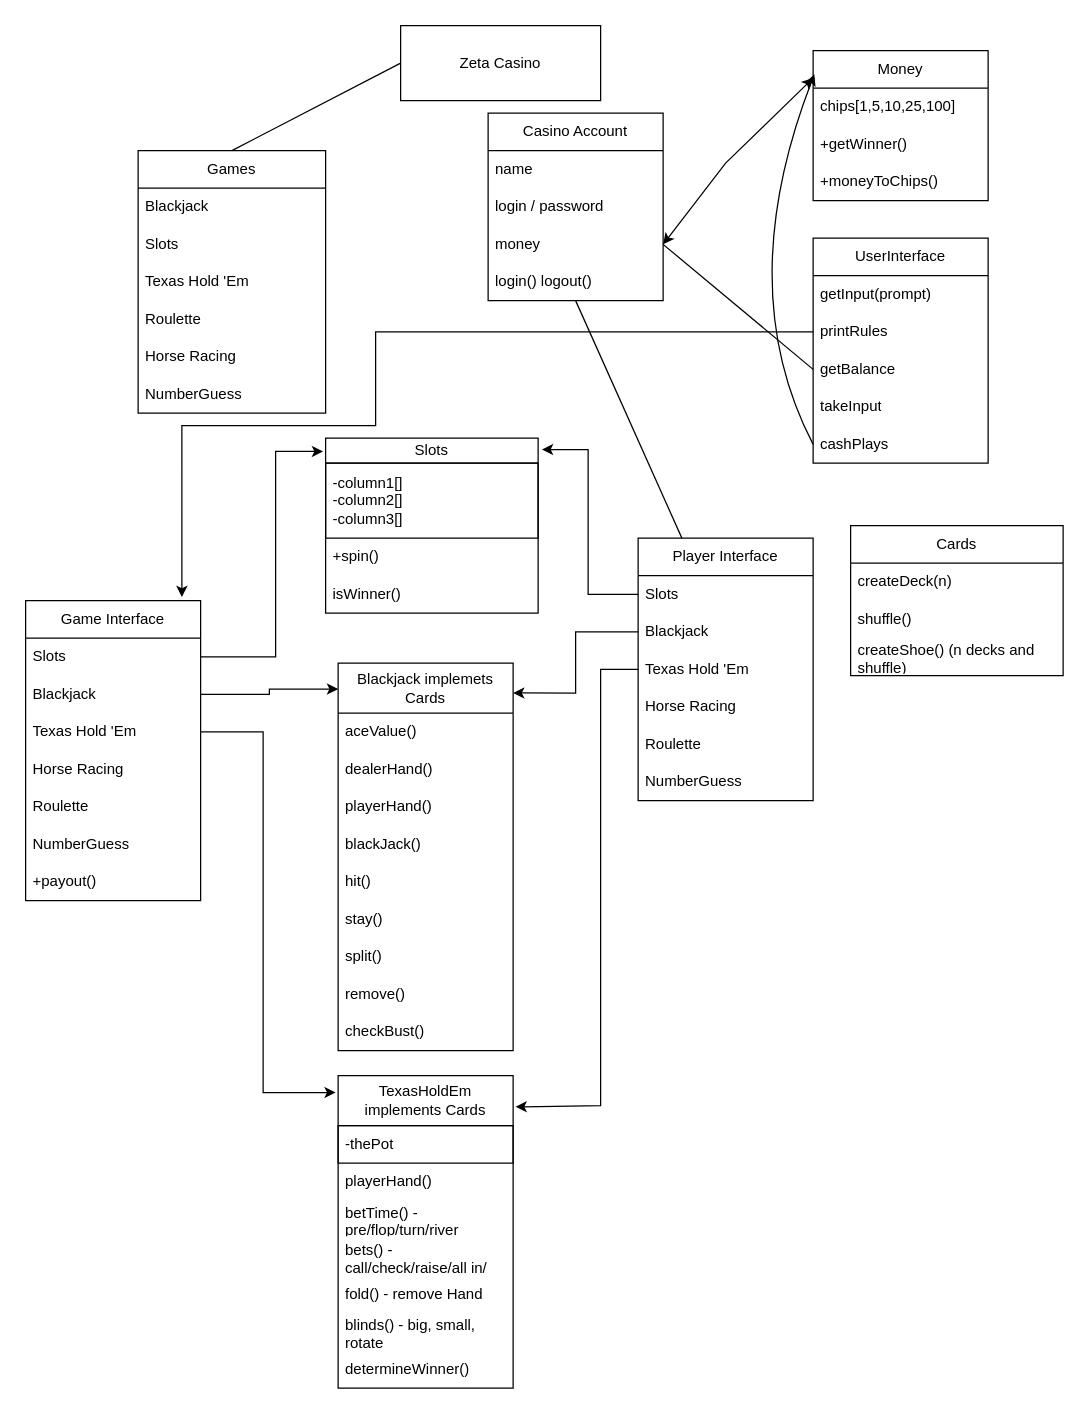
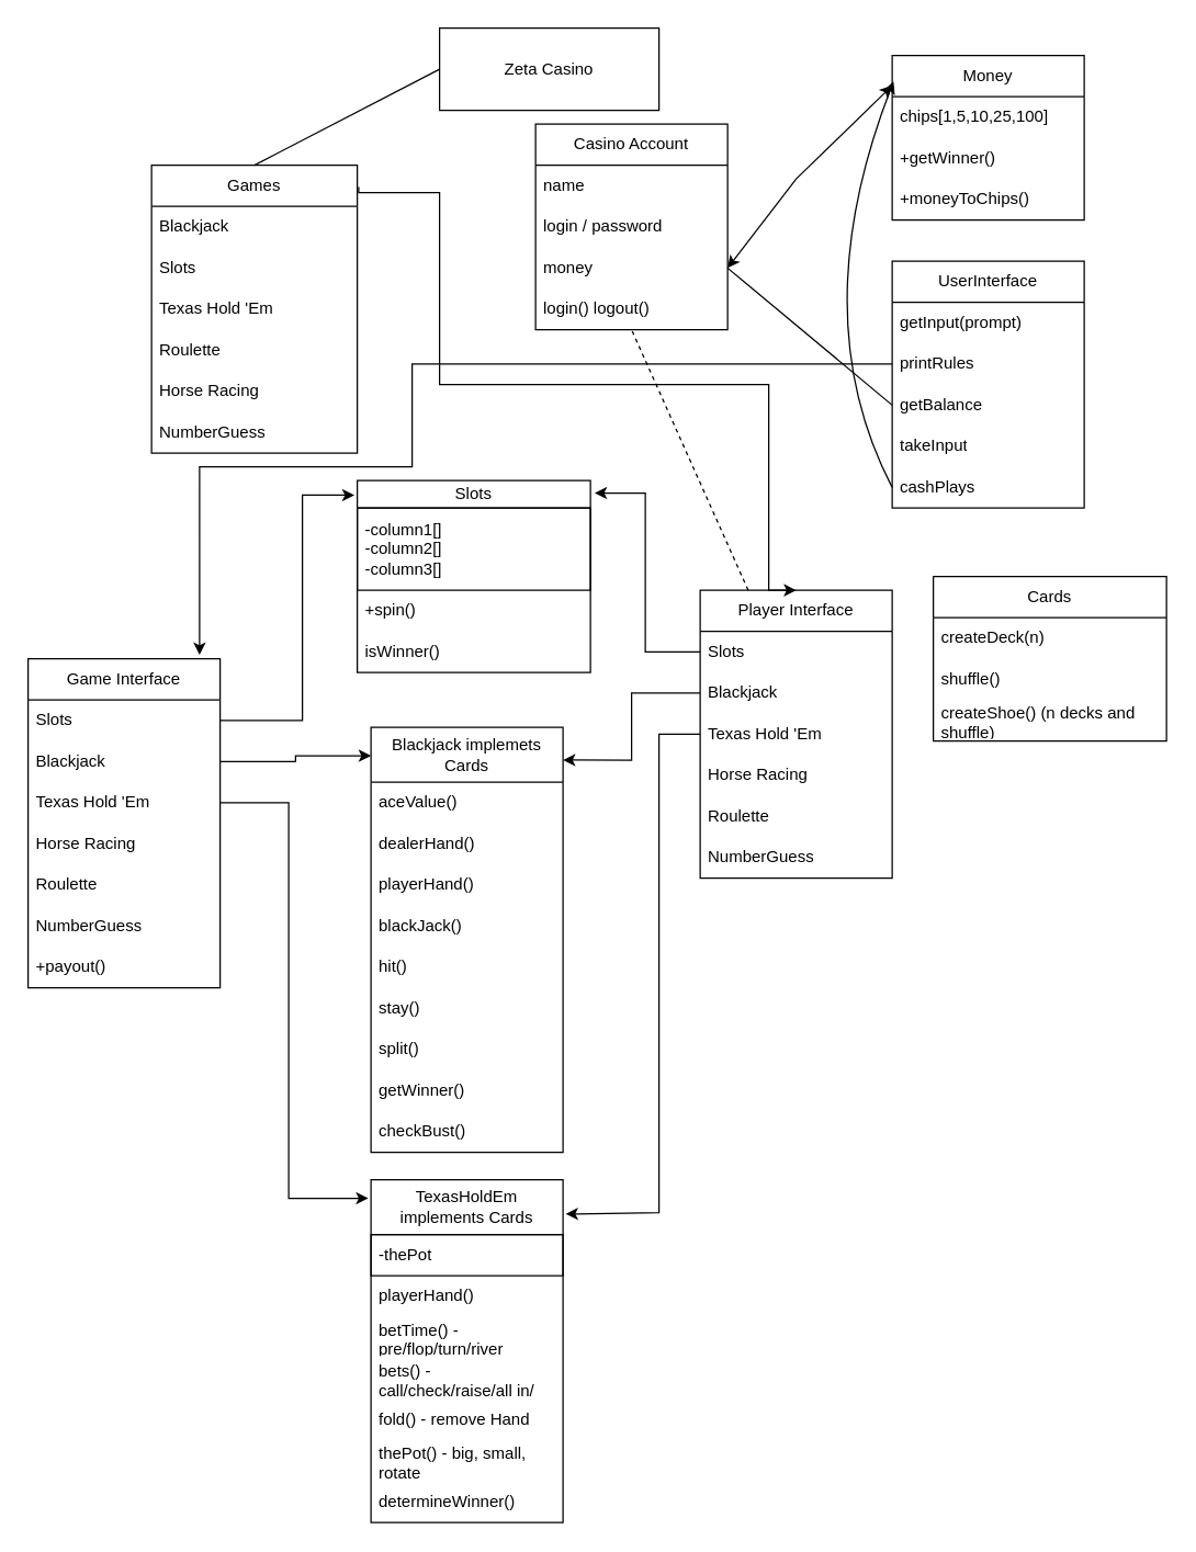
+ <mxCell id="66" style="edgeStyle=orthogonalEdgeStyle;rounded=0;orthogonalLoop=1;jettySize=auto;html=1;entryX=0.5;entryY=0;entryDx=0;entryDy=0;exitX=1.007;exitY=0.076;exitDx=0;exitDy=0;exitPerimeter=0;" edge="1" parent="1" source="2" target="19"><mxGeometry relative="1" as="geometry"><mxPoint x="290" y="140" as="sourcePoint" /><Array as="points"><mxPoint x="261" y="140" /><mxPoint x="320" y="140" /><mxPoint x="320" y="280" /><mxPoint x="560" y="280" /></Array></mxGeometry></mxCell>
- <mxCell id="48" value="" style="endArrow=none;html=1;rounded=0;entryX=0.5;entryY=1;entryDx=0;entryDy=0;exitX=0.25;exitY=0;exitDx=0;exitDy=0;" edge="1" parent="1" source="19" target="26"><mxGeometry width="50" height="50" relative="1" as="geometry"><mxPoint x="400" y="330" as="sourcePoint" /><mxPoint x="450" y="280" as="targetPoint" /></mxGeometry></mxCell>
+ <mxCell id="48" value="" style="endArrow=none;html=1;rounded=0;entryX=0.5;entryY=1;entryDx=0;entryDy=0;exitX=0.25;exitY=0;exitDx=0;exitDy=0;dashed=1;" edge="1" parent="1" source="19" target="26"><mxGeometry width="50" height="50" relative="1" as="geometry"><mxPoint x="400" y="330" as="sourcePoint" /><mxPoint x="450" y="280" as="targetPoint" /></mxGeometry></mxCell>
- <mxCell id="61" value="remove()" style="text;strokeColor=none;fillColor=none;align=left;verticalAlign=middle;spacingLeft=4;spacingRight=4;overflow=hidden;points=[[0,0.5],[1,0.5]];portConstraint=eastwest;rotatable=0;whiteSpace=wrap;html=1;" vertex="1" parent="53"><mxGeometry y="250" width="140" height="30" as="geometry" /></mxCell>
+ <mxCell id="61" value="getWinner()" style="text;strokeColor=none;fillColor=none;align=left;verticalAlign=middle;spacingLeft=4;spacingRight=4;overflow=hidden;points=[[0,0.5],[1,0.5]];portConstraint=eastwest;rotatable=0;whiteSpace=wrap;html=1;" vertex="1" parent="53"><mxGeometry y="250" width="140" height="30" as="geometry" /></mxCell>
- <mxCell id="74" value="blinds() - big, small, rotate" style="text;strokeColor=none;fillColor=none;align=left;verticalAlign=middle;spacingLeft=4;spacingRight=4;overflow=hidden;points=[[0,0.5],[1,0.5]];portConstraint=eastwest;rotatable=0;whiteSpace=wrap;html=1;" vertex="1" parent="68"><mxGeometry y="190" width="140" height="30" as="geometry" /></mxCell>
+ <mxCell id="74" value="thePot() - big, small, rotate" style="text;strokeColor=none;fillColor=none;align=left;verticalAlign=middle;spacingLeft=4;spacingRight=4;overflow=hidden;points=[[0,0.5],[1,0.5]];portConstraint=eastwest;rotatable=0;whiteSpace=wrap;html=1;" vertex="1" parent="68"><mxGeometry y="190" width="140" height="30" as="geometry" /></mxCell>
